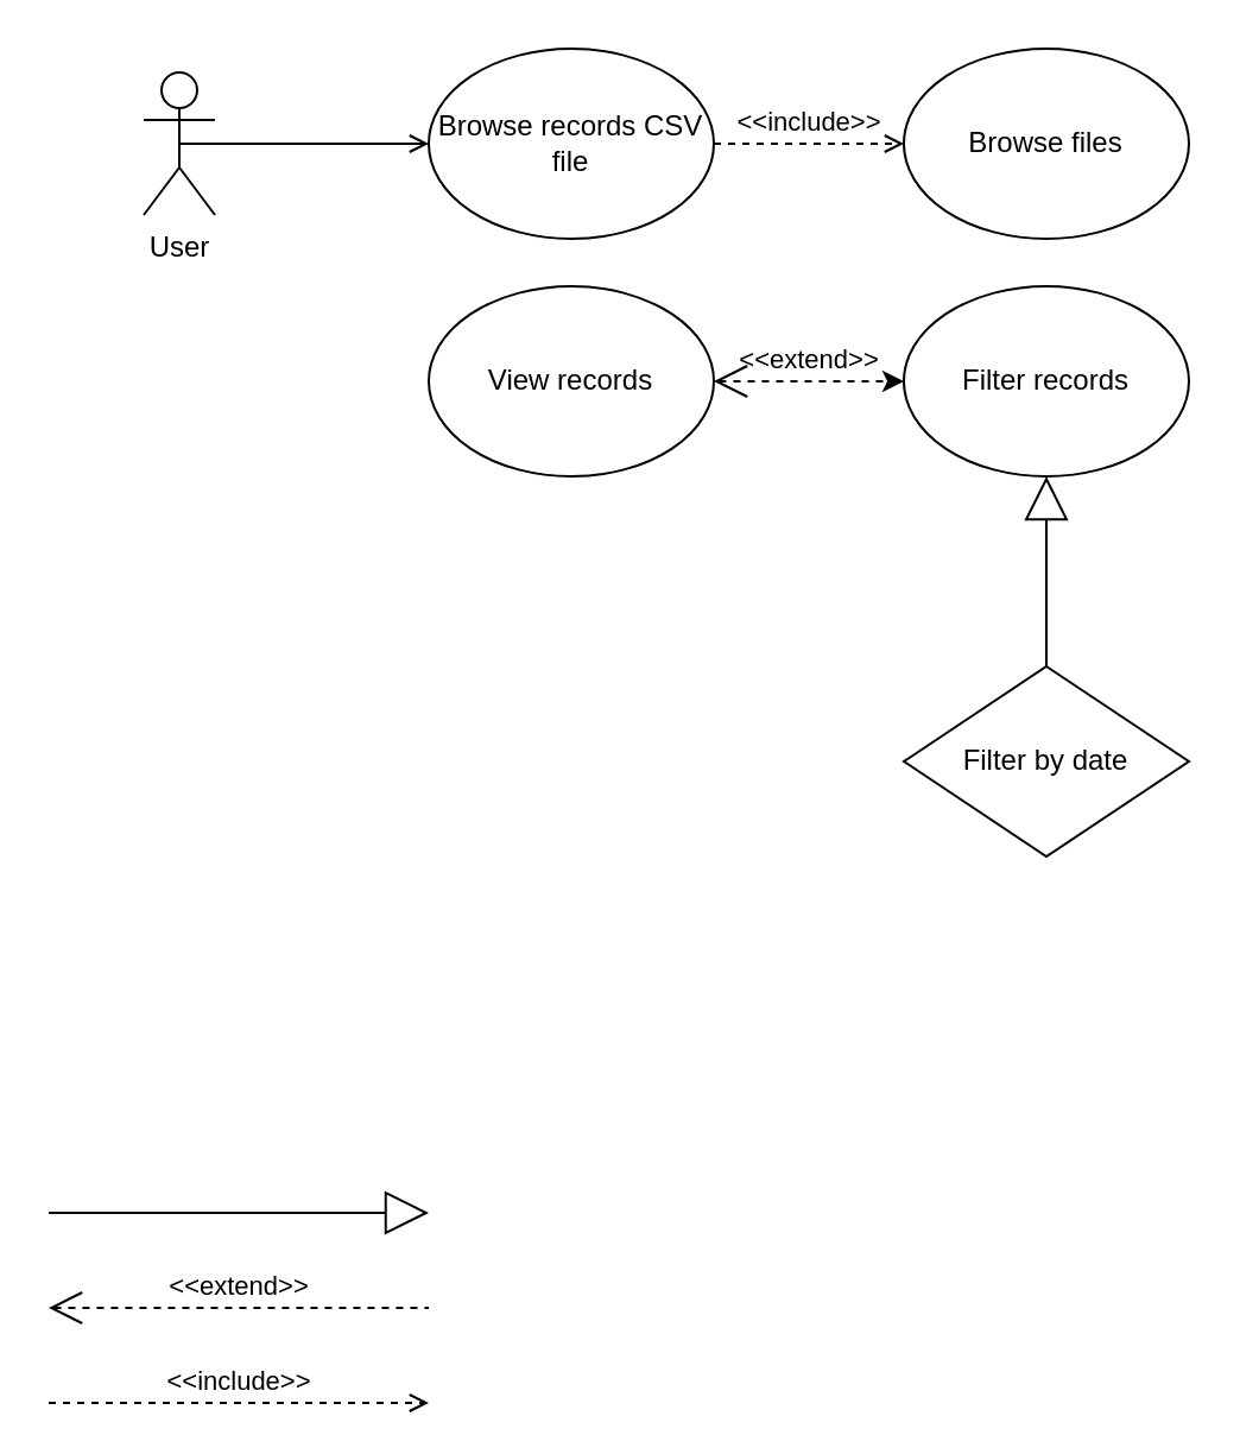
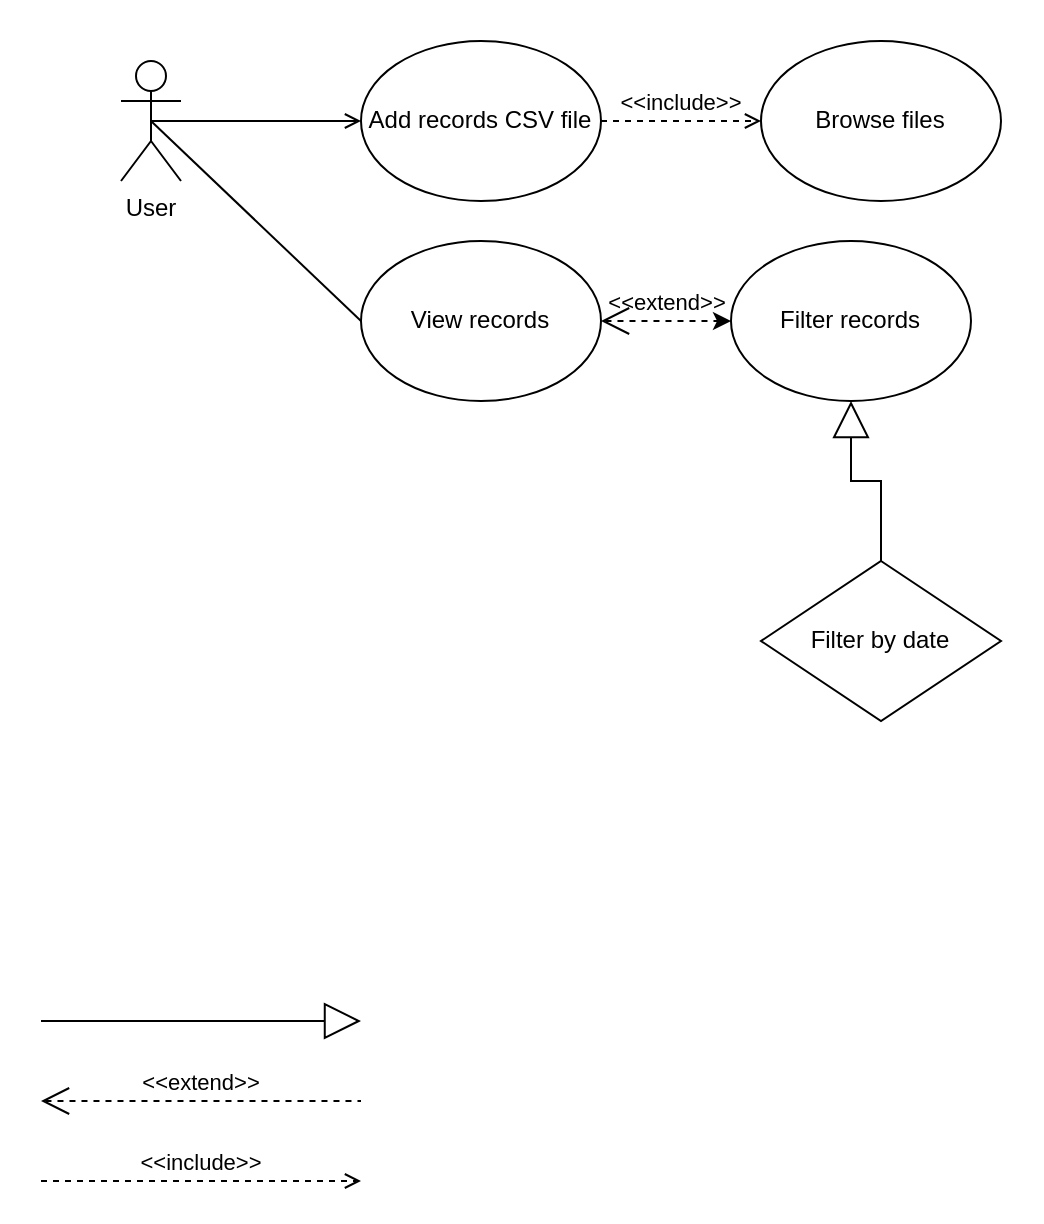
- <mxCell id="4" value="Browse records CSV file" style="ellipse;whiteSpace=wrap;html=1;" parent="1" vertex="1"><mxGeometry x="180" y="20" width="120" height="80" as="geometry" /></mxCell>
+ <mxCell id="4" value="Add records CSV file" style="ellipse;whiteSpace=wrap;html=1;" parent="1" vertex="1"><mxGeometry x="180" y="20" width="120" height="80" as="geometry" /></mxCell>
+ <mxCell id="9" style="rounded=0;orthogonalLoop=1;jettySize=auto;html=1;exitX=0;exitY=0.5;exitDx=0;exitDy=0;endArrow=none;endFill=0;entryX=0.5;entryY=0.5;entryDx=0;entryDy=0;entryPerimeter=0;" parent="1" source="10" target="3" edge="1"><mxGeometry relative="1" as="geometry"><mxPoint x="170" y="130" as="targetPoint" /></mxGeometry></mxCell>
- <mxCell id="12" value="Filter records" style="ellipse;whiteSpace=wrap;html=1;" parent="1" vertex="1"><mxGeometry x="380" y="120" width="120" height="80" as="geometry" /></mxCell>
+ <mxCell id="12" value="Filter records" style="ellipse;whiteSpace=wrap;html=1;" parent="1" vertex="1"><mxGeometry x="365" y="120" width="120" height="80" as="geometry" /></mxCell>
